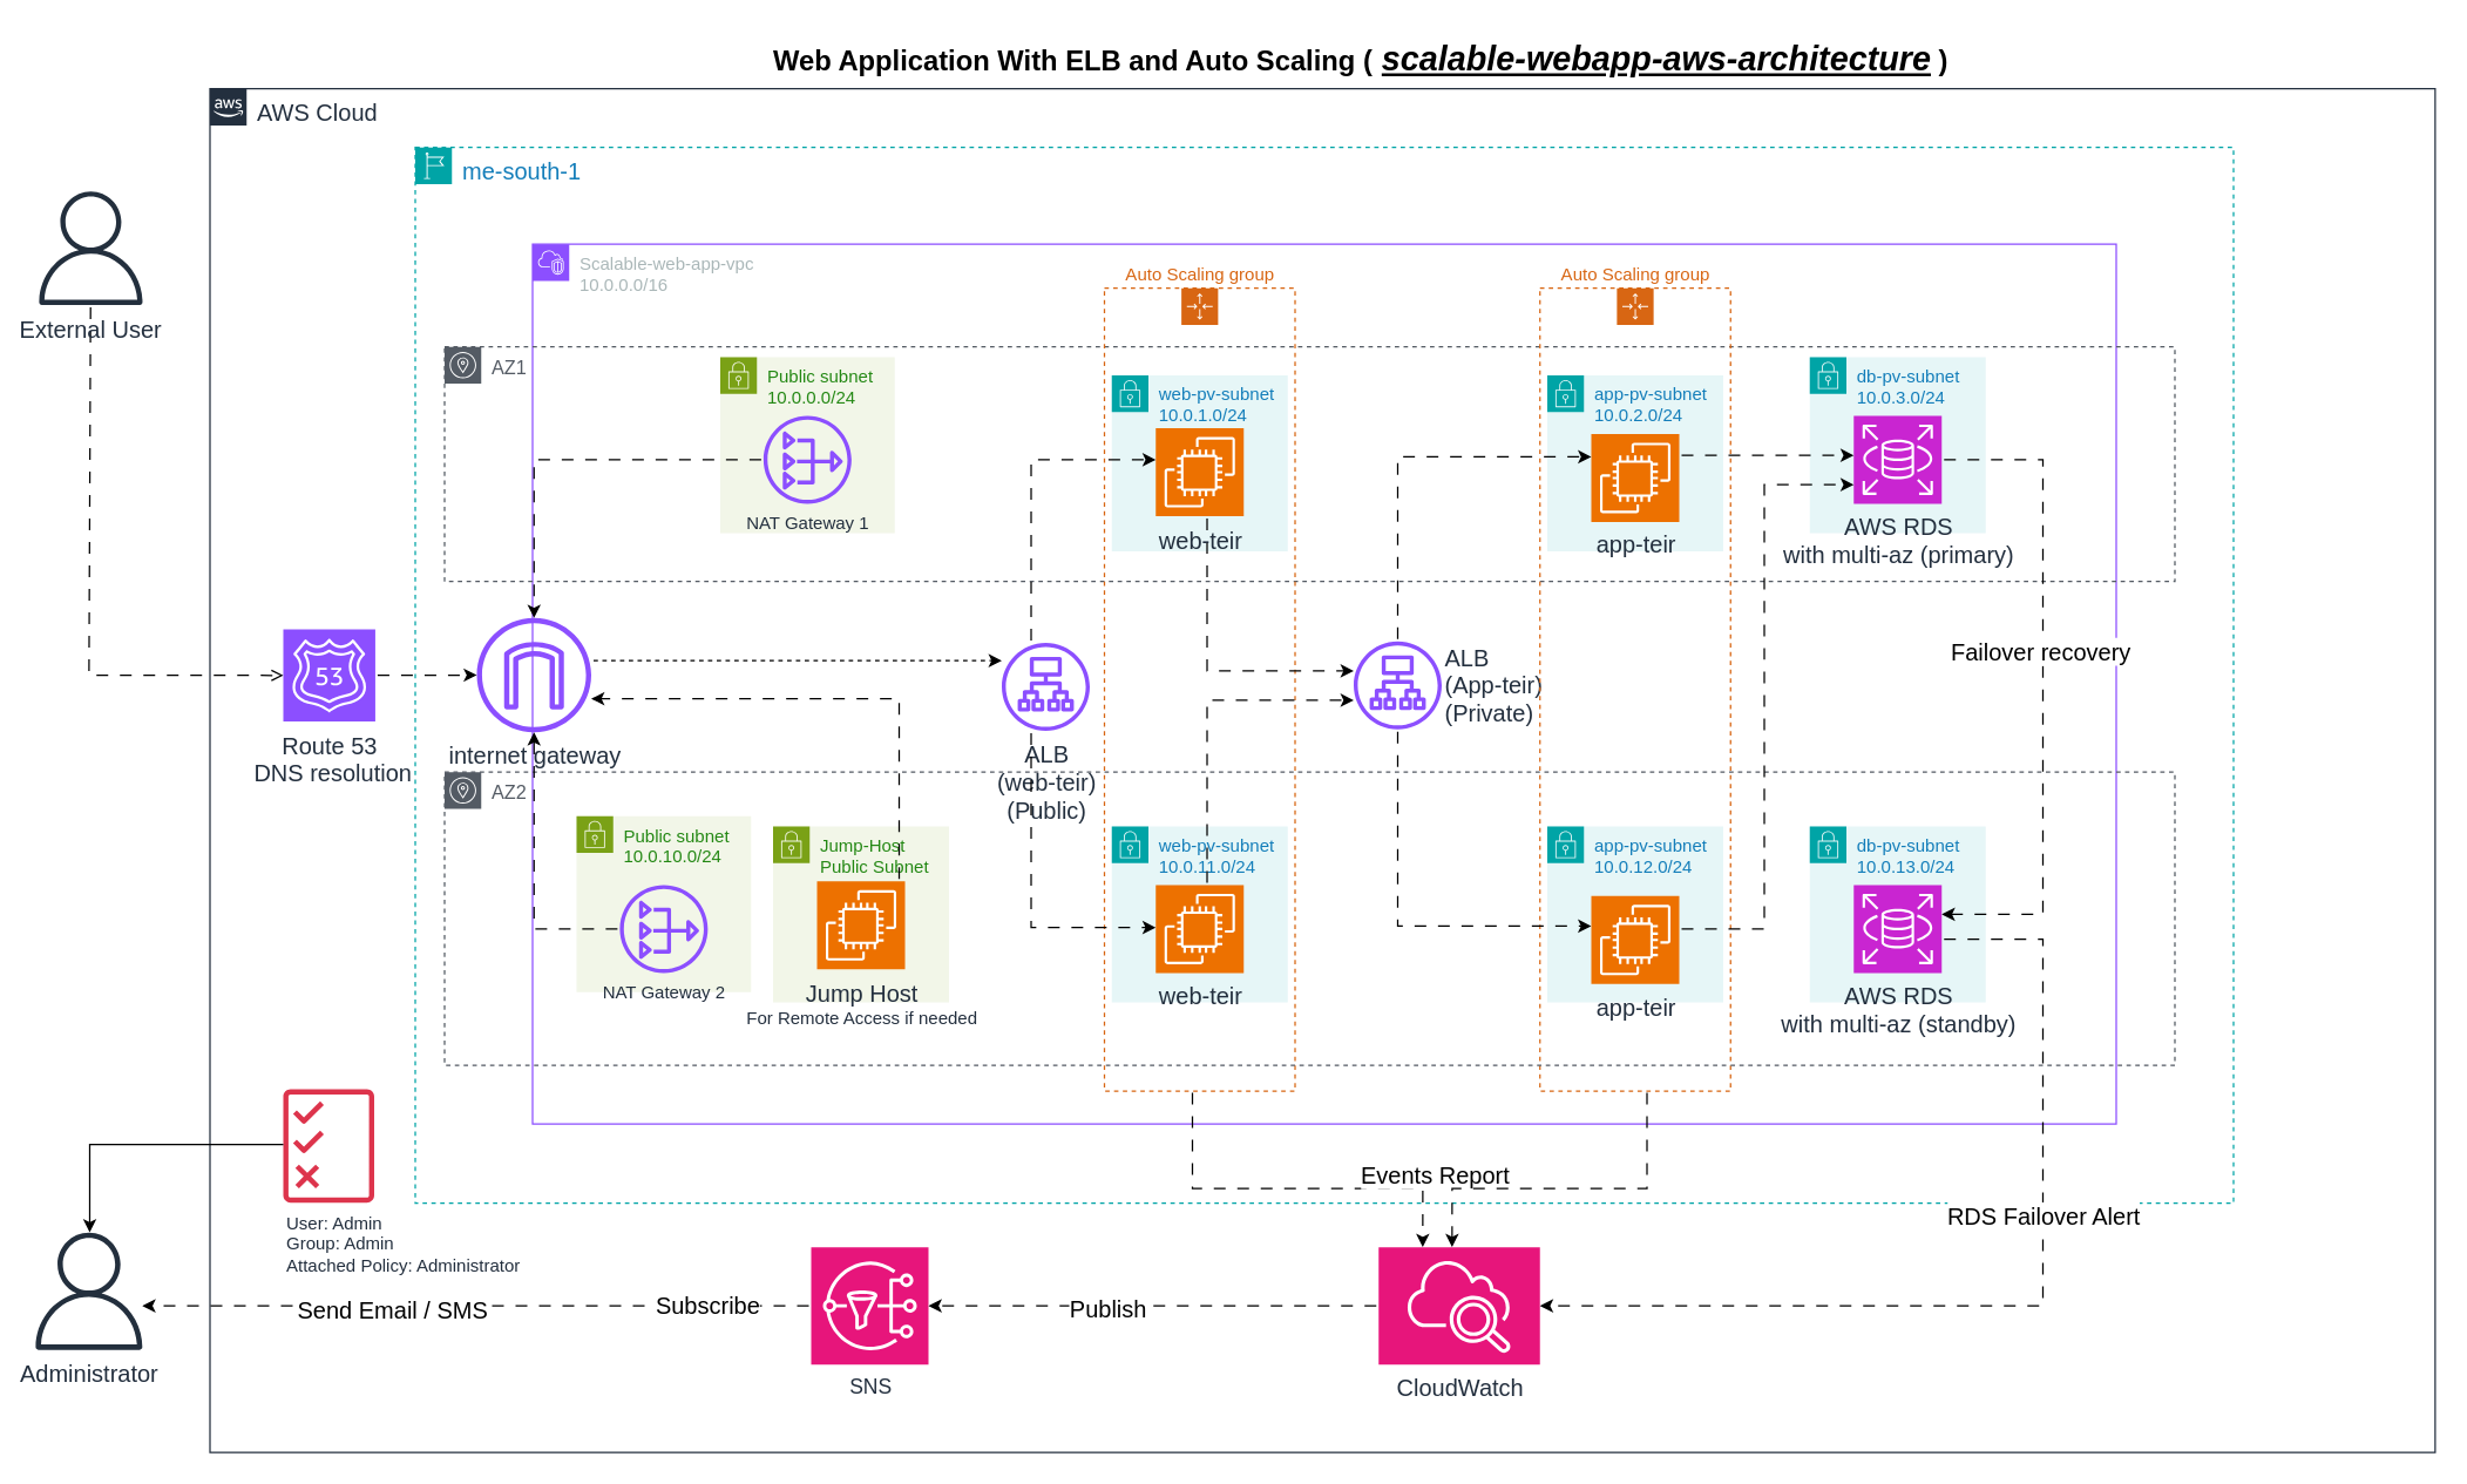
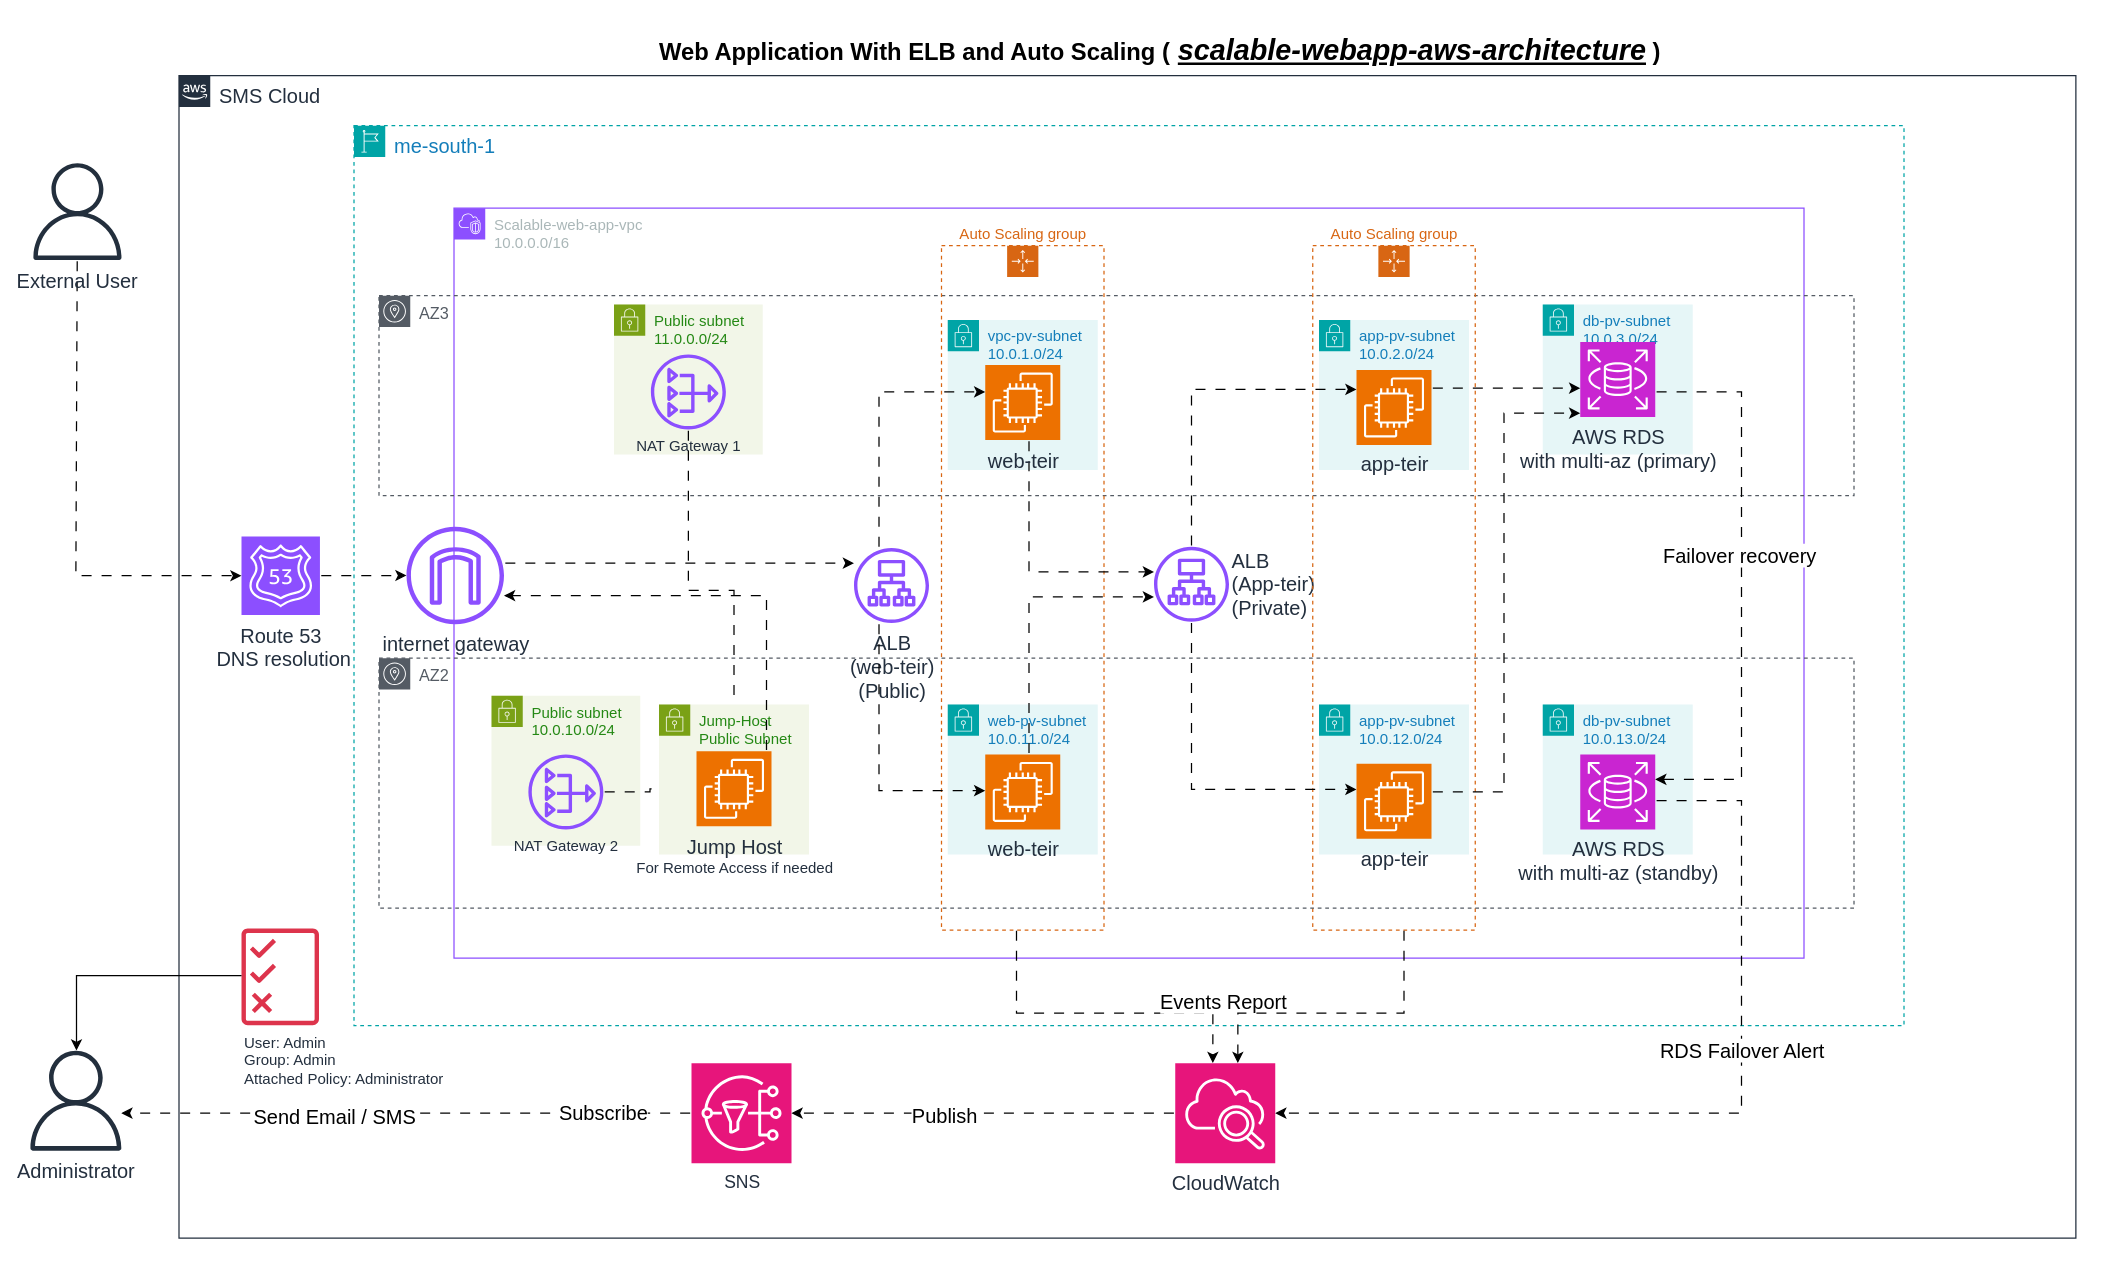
- <mxCell id="2" value="&lt;font style=&quot;font-size: 16px;&quot;&gt;AWS Cloud&lt;/font&gt;" style="points=[[0,0],[0.25,0],[0.5,0],[0.75,0],[1,0],[1,0.25],[1,0.5],[1,0.75],[1,1],[0.75,1],[0.5,1],[0.25,1],[0,1],[0,0.75],[0,0.5],[0,0.25]];outlineConnect=0;gradientColor=none;html=1;whiteSpace=wrap;fontSize=12;fontStyle=0;container=1;pointerEvents=0;collapsible=0;recursiveResize=0;shape=mxgraph.aws4.group;grIcon=mxgraph.aws4.group_aws_cloud_alt;strokeColor=#232F3E;fillColor=none;verticalAlign=top;align=left;spacingLeft=30;fontColor=#232F3E;dashed=0;shadow=0;" parent="1" vertex="1"><mxGeometry x="142.5" y="60" width="1517.5" height="930" as="geometry" /></mxCell>
+ <mxCell id="2" value="&lt;font style=&quot;font-size: 16px;&quot;&gt;SMS Cloud&lt;/font&gt;" style="points=[[0,0],[0.25,0],[0.5,0],[0.75,0],[1,0],[1,0.25],[1,0.5],[1,0.75],[1,1],[0.75,1],[0.5,1],[0.25,1],[0,1],[0,0.75],[0,0.5],[0,0.25]];outlineConnect=0;gradientColor=none;html=1;whiteSpace=wrap;fontSize=12;fontStyle=0;container=1;pointerEvents=0;collapsible=0;recursiveResize=0;shape=mxgraph.aws4.group;grIcon=mxgraph.aws4.group_aws_cloud_alt;strokeColor=#232F3E;fillColor=none;verticalAlign=top;align=left;spacingLeft=30;fontColor=#232F3E;dashed=0;shadow=0;" parent="1" vertex="1"><mxGeometry x="142.5" y="60" width="1517.5" height="930" as="geometry" /></mxCell>
- <mxCell id="5" value="&lt;font style=&quot;font-size: 13px;&quot;&gt;AZ1&lt;/font&gt;" style="sketch=0;outlineConnect=0;gradientColor=none;html=1;whiteSpace=wrap;fontSize=12;fontStyle=0;shape=mxgraph.aws4.group;grIcon=mxgraph.aws4.group_availability_zone;strokeColor=#545B64;fillColor=none;verticalAlign=top;align=left;spacingLeft=30;fontColor=#545B64;dashed=1;" parent="4" vertex="1"><mxGeometry x="-60" y="70" width="1180" height="160" as="geometry" /></mxCell>
+ <mxCell id="5" value="&lt;font style=&quot;font-size: 13px;&quot;&gt;AZ3&lt;/font&gt;" style="sketch=0;outlineConnect=0;gradientColor=none;html=1;whiteSpace=wrap;fontSize=12;fontStyle=0;shape=mxgraph.aws4.group;grIcon=mxgraph.aws4.group_availability_zone;strokeColor=#545B64;fillColor=none;verticalAlign=top;align=left;spacingLeft=30;fontColor=#545B64;dashed=1;" parent="4" vertex="1"><mxGeometry x="-60" y="70" width="1180" height="160" as="geometry" /></mxCell>
- <mxCell id="25" value="Public subnet&lt;br&gt;10.0.0.0/24" style="points=[[0,0],[0.25,0],[0.5,0],[0.75,0],[1,0],[1,0.25],[1,0.5],[1,0.75],[1,1],[0.75,1],[0.5,1],[0.25,1],[0,1],[0,0.75],[0,0.5],[0,0.25]];outlineConnect=0;gradientColor=none;html=1;whiteSpace=wrap;fontSize=12;fontStyle=0;container=1;pointerEvents=0;collapsible=0;recursiveResize=0;shape=mxgraph.aws4.group;grIcon=mxgraph.aws4.group_security_group;grStroke=0;strokeColor=#7AA116;fillColor=#F2F6E8;verticalAlign=top;align=left;spacingLeft=30;fontColor=#248814;dashed=0;" parent="4" vertex="1"><mxGeometry x="128" y="77" width="119" height="120" as="geometry" /></mxCell>
+ <mxCell id="25" value="Public subnet&lt;br&gt;11.0.0.0/24" style="points=[[0,0],[0.25,0],[0.5,0],[0.75,0],[1,0],[1,0.25],[1,0.5],[1,0.75],[1,1],[0.75,1],[0.5,1],[0.25,1],[0,1],[0,0.75],[0,0.5],[0,0.25]];outlineConnect=0;gradientColor=none;html=1;whiteSpace=wrap;fontSize=12;fontStyle=0;container=1;pointerEvents=0;collapsible=0;recursiveResize=0;shape=mxgraph.aws4.group;grIcon=mxgraph.aws4.group_security_group;grStroke=0;strokeColor=#7AA116;fillColor=#F2F6E8;verticalAlign=top;align=left;spacingLeft=30;fontColor=#248814;dashed=0;" parent="4" vertex="1"><mxGeometry x="128" y="77" width="119" height="120" as="geometry" /></mxCell>
- <mxCell id="14" value="web-pv-subnet&lt;div&gt;10.0.1.0/24&lt;/div&gt;" style="points=[[0,0],[0.25,0],[0.5,0],[0.75,0],[1,0],[1,0.25],[1,0.5],[1,0.75],[1,1],[0.75,1],[0.5,1],[0.25,1],[0,1],[0,0.75],[0,0.5],[0,0.25]];outlineConnect=0;gradientColor=none;html=1;whiteSpace=wrap;fontSize=12;fontStyle=0;container=1;pointerEvents=0;collapsible=0;recursiveResize=0;shape=mxgraph.aws4.group;grIcon=mxgraph.aws4.group_security_group;grStroke=0;strokeColor=#00A4A6;fillColor=#E6F6F7;verticalAlign=top;align=left;spacingLeft=30;fontColor=#147EBA;dashed=0;" parent="13" vertex="1"><mxGeometry x="5" y="59.47" width="120" height="120" as="geometry" /></mxCell>
+ <mxCell id="14" value="vpc-pv-subnet&lt;div&gt;10.0.1.0/24&lt;/div&gt;" style="points=[[0,0],[0.25,0],[0.5,0],[0.75,0],[1,0],[1,0.25],[1,0.5],[1,0.75],[1,1],[0.75,1],[0.5,1],[0.25,1],[0,1],[0,0.75],[0,0.5],[0,0.25]];outlineConnect=0;gradientColor=none;html=1;whiteSpace=wrap;fontSize=12;fontStyle=0;container=1;pointerEvents=0;collapsible=0;recursiveResize=0;shape=mxgraph.aws4.group;grIcon=mxgraph.aws4.group_security_group;grStroke=0;strokeColor=#00A4A6;fillColor=#E6F6F7;verticalAlign=top;align=left;spacingLeft=30;fontColor=#147EBA;dashed=0;" parent="13" vertex="1"><mxGeometry x="5" y="59.47" width="120" height="120" as="geometry" /></mxCell>
- <mxCell id="30" style="edgeStyle=orthogonalEdgeStyle;rounded=0;orthogonalLoop=1;jettySize=auto;html=1;flowAnimation=1;" parent="4" source="26" target="22" edge="1"><mxGeometry relative="1" as="geometry" /></mxCell>
+ <mxCell id="30" style="edgeStyle=orthogonalEdgeStyle;rounded=0;orthogonalLoop=1;jettySize=auto;html=1;flowAnimation=1;" parent="4" source="26" target="40" edge="1"><mxGeometry relative="1" as="geometry" /></mxCell>
- <mxCell id="7" value="&lt;font style=&quot;font-size: 16px;&quot;&gt;AWS RDS&lt;br&gt;with multi-az (primary)&lt;/font&gt;" style="sketch=0;points=[[0,0,0],[0.25,0,0],[0.5,0,0],[0.75,0,0],[1,0,0],[0,1,0],[0.25,1,0],[0.5,1,0],[0.75,1,0],[1,1,0],[0,0.25,0],[0,0.5,0],[0,0.75,0],[1,0.25,0],[1,0.5,0],[1,0.75,0]];outlineConnect=0;fontColor=#232F3E;fillColor=#C925D1;strokeColor=#ffffff;dashed=0;verticalLabelPosition=bottom;verticalAlign=top;align=center;html=1;fontSize=12;fontStyle=0;aspect=fixed;shape=mxgraph.aws4.resourceIcon;resIcon=mxgraph.aws4.rds;" parent="6" vertex="1"><mxGeometry x="30" y="40" width="60" height="60" as="geometry" /></mxCell>
+ <mxCell id="7" value="&lt;font style=&quot;font-size: 16px;&quot;&gt;AWS RDS&lt;br&gt;with multi-az (primary)&lt;/font&gt;" style="sketch=0;points=[[0,0,0],[0.25,0,0],[0.5,0,0],[0.75,0,0],[1,0,0],[0,1,0],[0.25,1,0],[0.5,1,0],[0.75,1,0],[1,1,0],[0,0.25,0],[0,0.5,0],[0,0.75,0],[1,0.25,0],[1,0.5,0],[1,0.75,0]];outlineConnect=0;fontColor=#232F3E;fillColor=#C925D1;strokeColor=#ffffff;dashed=0;verticalLabelPosition=bottom;verticalAlign=top;align=center;html=1;fontSize=12;fontStyle=0;aspect=fixed;shape=mxgraph.aws4.resourceIcon;resIcon=mxgraph.aws4.rds;" parent="6" vertex="1"><mxGeometry x="30" y="30" width="60" height="60" as="geometry" /></mxCell>
- <mxCell id="21" style="edgeStyle=orthogonalEdgeStyle;rounded=0;orthogonalLoop=1;jettySize=auto;html=1;flowAnimation=1;dashed=1;" parent="4" source="22" target="8" edge="1"><mxGeometry relative="1" as="geometry"><mxPoint x="40" y="270" as="sourcePoint" /><mxPoint x="120" y="284" as="targetPoint" /><Array as="points"><mxPoint x="188" y="284" /><mxPoint x="188" y="284" /></Array></mxGeometry></mxCell>
+ <mxCell id="21" style="edgeStyle=orthogonalEdgeStyle;rounded=0;orthogonalLoop=1;jettySize=auto;html=1;flowAnimation=1;" parent="4" source="22" target="8" edge="1"><mxGeometry relative="1" as="geometry"><mxPoint x="40" y="270" as="sourcePoint" /><mxPoint x="120" y="284" as="targetPoint" /><Array as="points"><mxPoint x="188" y="284" /><mxPoint x="188" y="284" /></Array></mxGeometry></mxCell>
- <mxCell id="57" style="rounded=0;orthogonalLoop=1;jettySize=auto;html=1;flowAnimation=1;endArrow=open;" parent="1" source="58" target="48" edge="1"><mxGeometry relative="1" as="geometry"><Array as="points"><mxPoint x="60" y="460" /></Array></mxGeometry></mxCell>
+ <mxCell id="57" style="rounded=0;orthogonalLoop=1;jettySize=auto;html=1;flowAnimation=1;" parent="1" source="58" target="48" edge="1"><mxGeometry relative="1" as="geometry"><Array as="points"><mxPoint x="60" y="460" /></Array></mxGeometry></mxCell>
- <mxCell id="29" style="edgeStyle=orthogonalEdgeStyle;rounded=0;orthogonalLoop=1;jettySize=auto;html=1;flowAnimation=1;" parent="4" source="28" target="22" edge="1"><mxGeometry relative="1" as="geometry" /></mxCell>
+ <mxCell id="29" style="edgeStyle=orthogonalEdgeStyle;rounded=0;orthogonalLoop=1;jettySize=auto;html=1;flowAnimation=1;" parent="4" source="28" target="40" edge="1"><mxGeometry relative="1" as="geometry" /></mxCell>
- <mxCell id="47" value="&lt;font style=&quot;font-size: 16px;&quot;&gt;CloudWatch&lt;/font&gt;" style="sketch=0;points=[[0,0,0],[0.25,0,0],[0.5,0,0],[0.75,0,0],[1,0,0],[0,1,0],[0.25,1,0],[0.5,1,0],[0.75,1,0],[1,1,0],[0,0.25,0],[0,0.5,0],[0,0.75,0],[1,0.25,0],[1,0.5,0],[1,0.75,0]];points=[[0,0,0],[0.25,0,0],[0.5,0,0],[0.75,0,0],[1,0,0],[0,1,0],[0.25,1,0],[0.5,1,0],[0.75,1,0],[1,1,0],[0,0.25,0],[0,0.5,0],[0,0.75,0],[1,0.25,0],[1,0.5,0],[1,0.75,0]];outlineConnect=0;fontColor=#232F3E;fillColor=#E7157B;strokeColor=#ffffff;dashed=0;verticalLabelPosition=bottom;verticalAlign=top;align=center;html=1;fontSize=12;fontStyle=0;aspect=fixed;shape=mxgraph.aws4.resourceIcon;resIcon=mxgraph.aws4.cloudwatch_2;" parent="2" vertex="1"><mxGeometry x="797" y="790" width="110" height="80" as="geometry" /></mxCell>
+ <mxCell id="47" value="&lt;font style=&quot;font-size: 16px;&quot;&gt;CloudWatch&lt;/font&gt;" style="sketch=0;points=[[0,0,0],[0.25,0,0],[0.5,0,0],[0.75,0,0],[1,0,0],[0,1,0],[0.25,1,0],[0.5,1,0],[0.75,1,0],[1,1,0],[0,0.25,0],[0,0.5,0],[0,0.75,0],[1,0.25,0],[1,0.5,0],[1,0.75,0]];points=[[0,0,0],[0.25,0,0],[0.5,0,0],[0.75,0,0],[1,0,0],[0,1,0],[0.25,1,0],[0.5,1,0],[0.75,1,0],[1,1,0],[0,0.25,0],[0,0.5,0],[0,0.75,0],[1,0.25,0],[1,0.5,0],[1,0.75,0]];outlineConnect=0;fontColor=#232F3E;fillColor=#E7157B;strokeColor=#ffffff;dashed=0;verticalLabelPosition=bottom;verticalAlign=top;align=center;html=1;fontSize=12;fontStyle=0;aspect=fixed;shape=mxgraph.aws4.resourceIcon;resIcon=mxgraph.aws4.cloudwatch_2;" parent="2" vertex="1"><mxGeometry x="797" y="790" width="80" height="80" as="geometry" /></mxCell>
